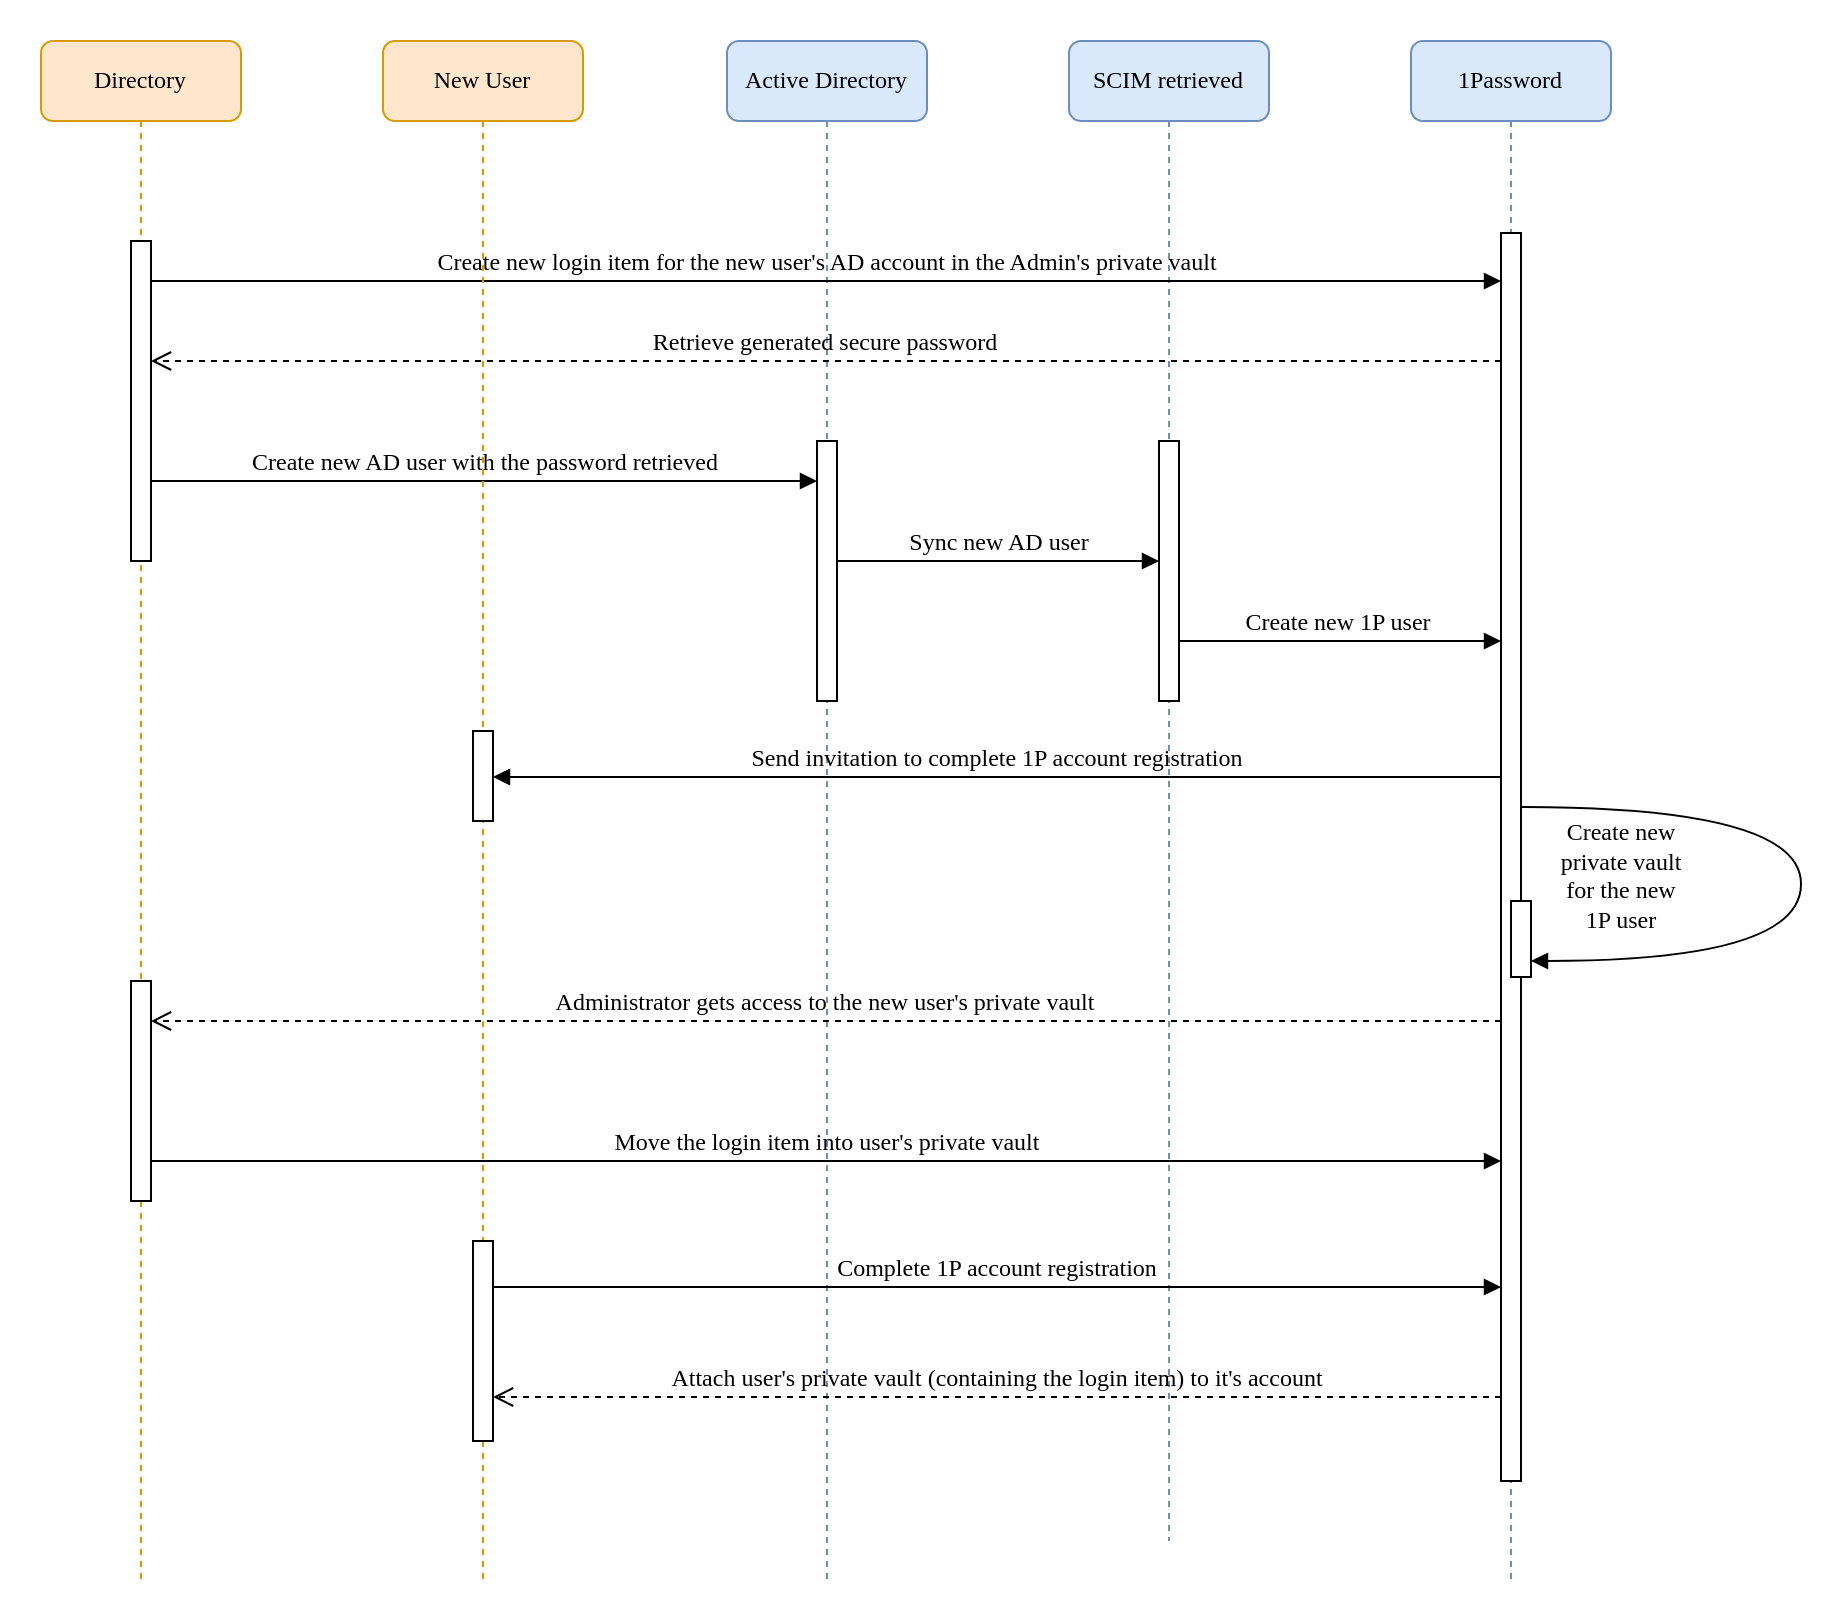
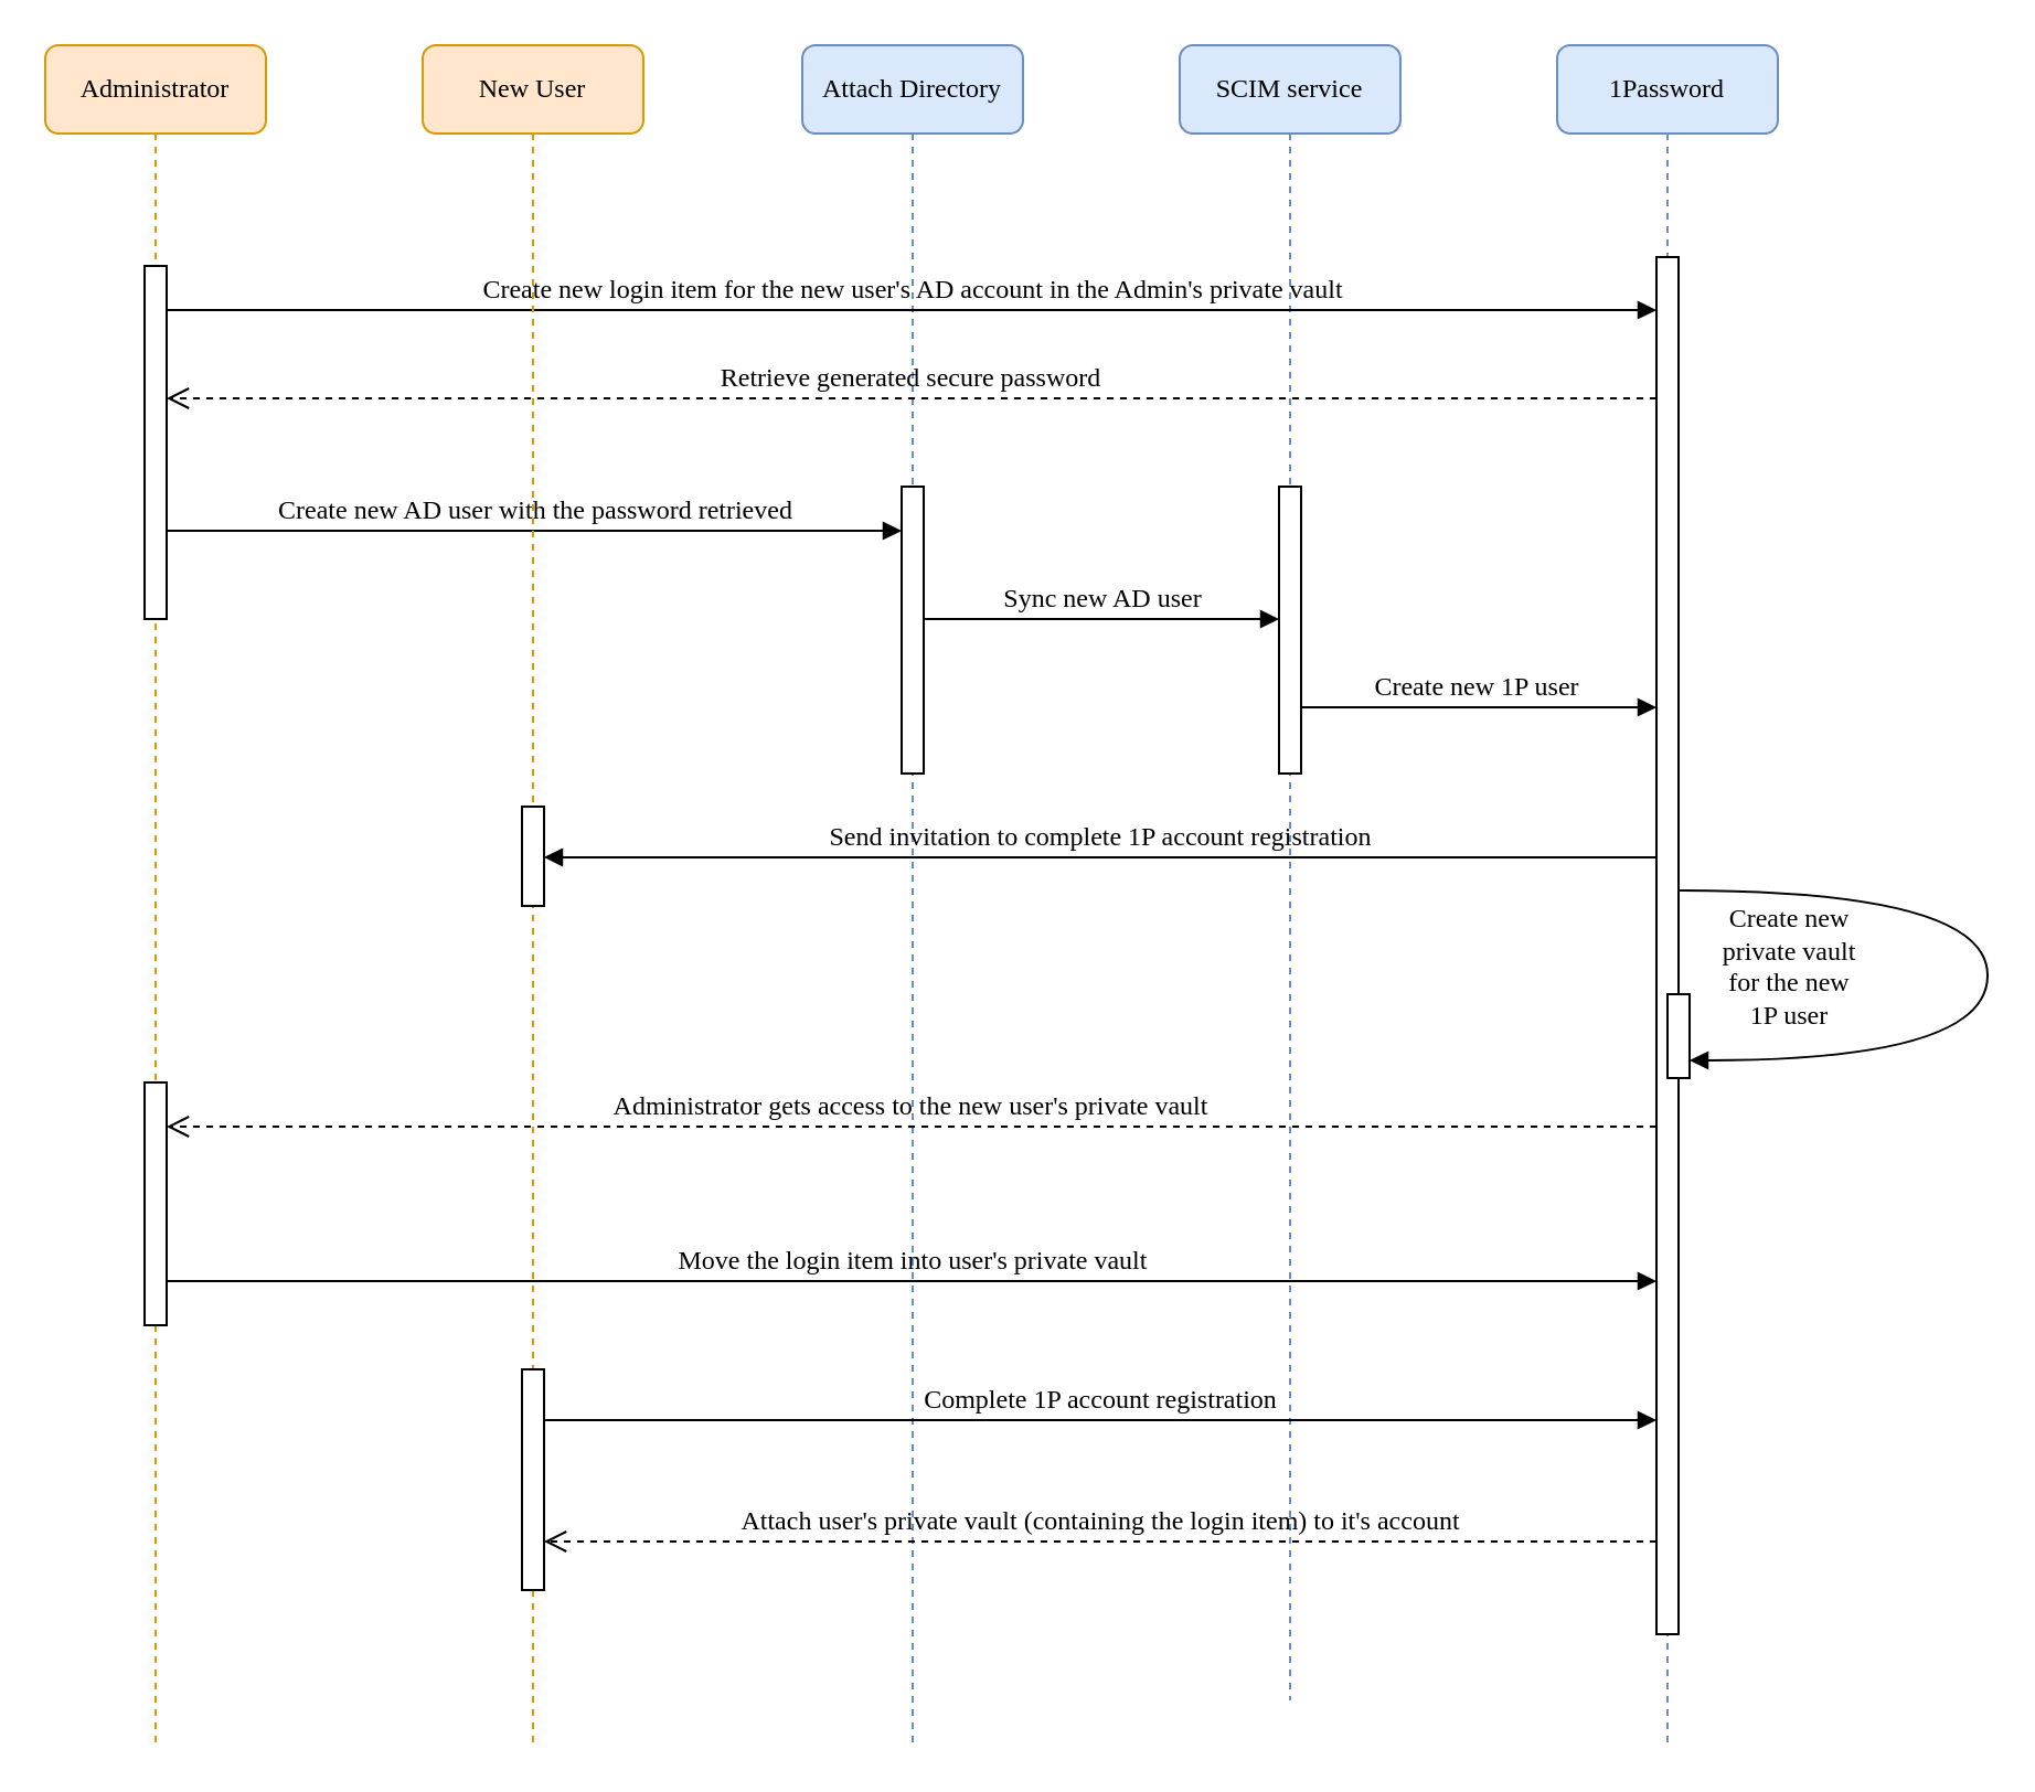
- <mxCell id="7" value="Directory" style="shape=umlLifeline;perimeter=lifelinePerimeter;whiteSpace=wrap;html=1;container=1;collapsible=0;recursiveResize=0;outlineConnect=0;rounded=1;shadow=0;comic=0;labelBackgroundColor=none;strokeColor=#d79b00;strokeWidth=1;fillColor=#ffe6cc;fontFamily=Verdana;fontSize=12;align=center;" parent="1" vertex="1"><mxGeometry x="20" y="20" width="100" height="770" as="geometry" /></mxCell>
+ <mxCell id="7" value="Administrator" style="shape=umlLifeline;perimeter=lifelinePerimeter;whiteSpace=wrap;html=1;container=1;collapsible=0;recursiveResize=0;outlineConnect=0;rounded=1;shadow=0;comic=0;labelBackgroundColor=none;strokeColor=#d79b00;strokeWidth=1;fillColor=#ffe6cc;fontFamily=Verdana;fontSize=12;align=center;" parent="1" vertex="1"><mxGeometry x="20" y="20" width="100" height="770" as="geometry" /></mxCell>
- <mxCell id="2" value="Active Directory" style="shape=umlLifeline;perimeter=lifelinePerimeter;whiteSpace=wrap;html=1;container=1;collapsible=0;recursiveResize=0;outlineConnect=0;rounded=1;shadow=0;comic=0;labelBackgroundColor=none;strokeColor=#6c8ebf;strokeWidth=1;fillColor=#dae8fc;fontFamily=Verdana;fontSize=12;align=center;" parent="1" vertex="1"><mxGeometry x="363" y="20" width="100" height="770" as="geometry" /></mxCell>
+ <mxCell id="2" value="Attach Directory" style="shape=umlLifeline;perimeter=lifelinePerimeter;whiteSpace=wrap;html=1;container=1;collapsible=0;recursiveResize=0;outlineConnect=0;rounded=1;shadow=0;comic=0;labelBackgroundColor=none;strokeColor=#6c8ebf;strokeWidth=1;fillColor=#dae8fc;fontFamily=Verdana;fontSize=12;align=center;" parent="1" vertex="1"><mxGeometry x="363" y="20" width="100" height="770" as="geometry" /></mxCell>
- <mxCell id="4" value="&lt;span&gt;SCIM retrieved&lt;/span&gt;" style="shape=umlLifeline;perimeter=lifelinePerimeter;whiteSpace=wrap;html=1;container=1;collapsible=0;recursiveResize=0;outlineConnect=0;rounded=1;shadow=0;comic=0;labelBackgroundColor=none;strokeColor=#6c8ebf;strokeWidth=1;fillColor=#dae8fc;fontFamily=Verdana;fontSize=12;align=center;" parent="1" vertex="1"><mxGeometry x="534" y="20" width="100" height="750" as="geometry" /></mxCell>
+ <mxCell id="4" value="&lt;span&gt;SCIM service&lt;/span&gt;" style="shape=umlLifeline;perimeter=lifelinePerimeter;whiteSpace=wrap;html=1;container=1;collapsible=0;recursiveResize=0;outlineConnect=0;rounded=1;shadow=0;comic=0;labelBackgroundColor=none;strokeColor=#6c8ebf;strokeWidth=1;fillColor=#dae8fc;fontFamily=Verdana;fontSize=12;align=center;" parent="1" vertex="1"><mxGeometry x="534" y="20" width="100" height="750" as="geometry" /></mxCell>
